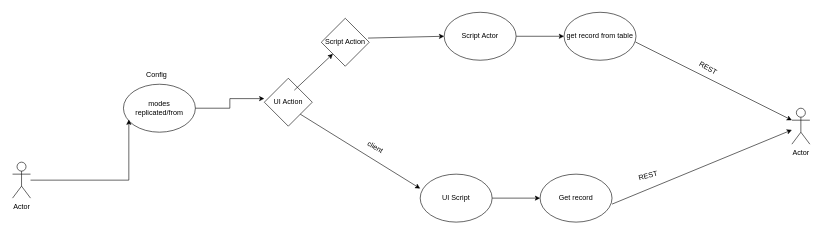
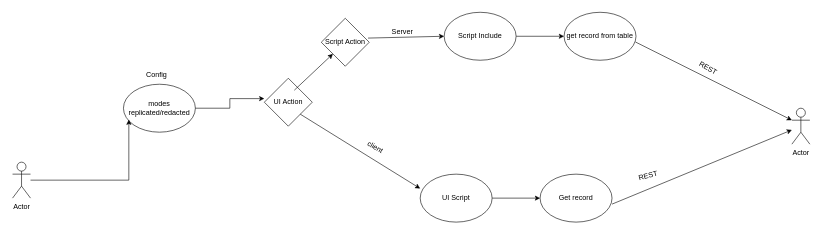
+ <mxCell id="23" value="Server" style="text;html=1;align=center;verticalAlign=middle;resizable=0;points=[];autosize=1;strokeColor=none;fillColor=none;" vertex="1" parent="1"><mxGeometry x="640" y="38" width="60" height="30" as="geometry" /></mxCell>
- <mxCell id="9" value="Script Actor" style="ellipse;whiteSpace=wrap;html=1;" vertex="1" parent="1"><mxGeometry x="740" y="20" width="120" height="80" as="geometry" /></mxCell>
+ <mxCell id="9" value="Script Include" style="ellipse;whiteSpace=wrap;html=1;" vertex="1" parent="1"><mxGeometry x="740" y="20" width="120" height="80" as="geometry" /></mxCell>
- <mxCell id="3" value="modes replicated/from" style="ellipse;whiteSpace=wrap;html=1;" vertex="1" parent="1"><mxGeometry x="205" y="140" width="120" height="80" as="geometry" /></mxCell>
+ <mxCell id="3" value="modes replicated/redacted" style="ellipse;whiteSpace=wrap;html=1;" vertex="1" parent="1"><mxGeometry x="205" y="140" width="120" height="80" as="geometry" /></mxCell>
